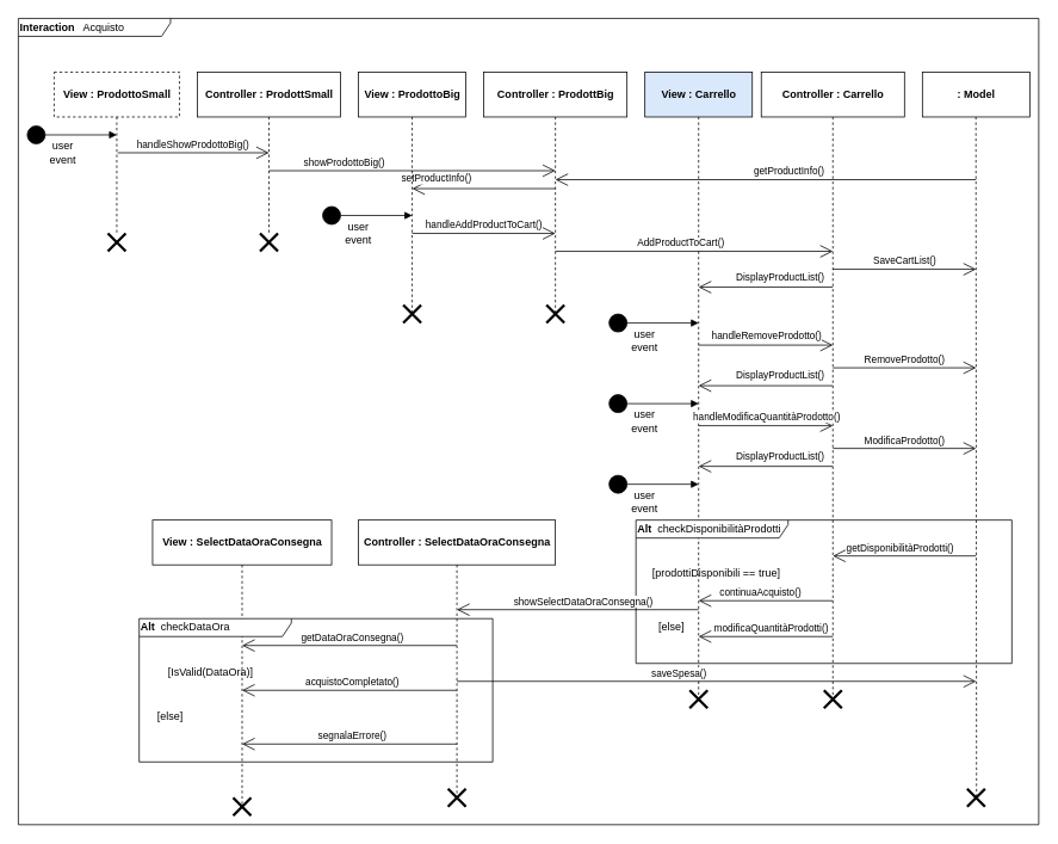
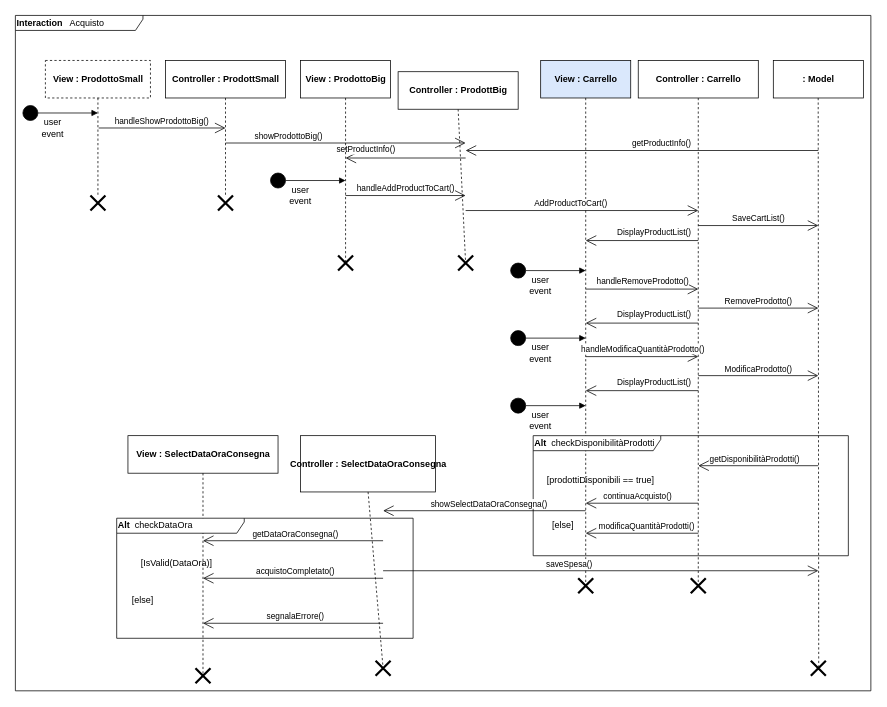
- <mxCell id="17" value="&lt;b&gt;Controller : ProdottBig &lt;/b&gt;" style="html=1;" vertex="1" parent="1"><mxGeometry x="540" y="80" width="160" height="50" as="geometry" /></mxCell>
+ <mxCell id="17" value="&lt;b&gt;Controller : ProdottBig &lt;/b&gt;" style="html=1;" vertex="1" parent="1"><mxGeometry x="530" y="95" width="160" height="50" as="geometry" /></mxCell>
- <mxCell id="74" value="&lt;b&gt;Controller : &lt;/b&gt;&lt;b&gt;SelectDataOraConsegna&lt;/b&gt;" style="html=1;" vertex="1" parent="1"><mxGeometry x="400" y="580" width="220" height="50" as="geometry" /></mxCell>
+ <mxCell id="74" value="&lt;b&gt;Controller : &lt;/b&gt;&lt;b&gt;SelectDataOraConsegna&lt;/b&gt;" style="html=1;" vertex="1" parent="1"><mxGeometry x="400" y="580" width="180" height="75" as="geometry" /></mxCell>
